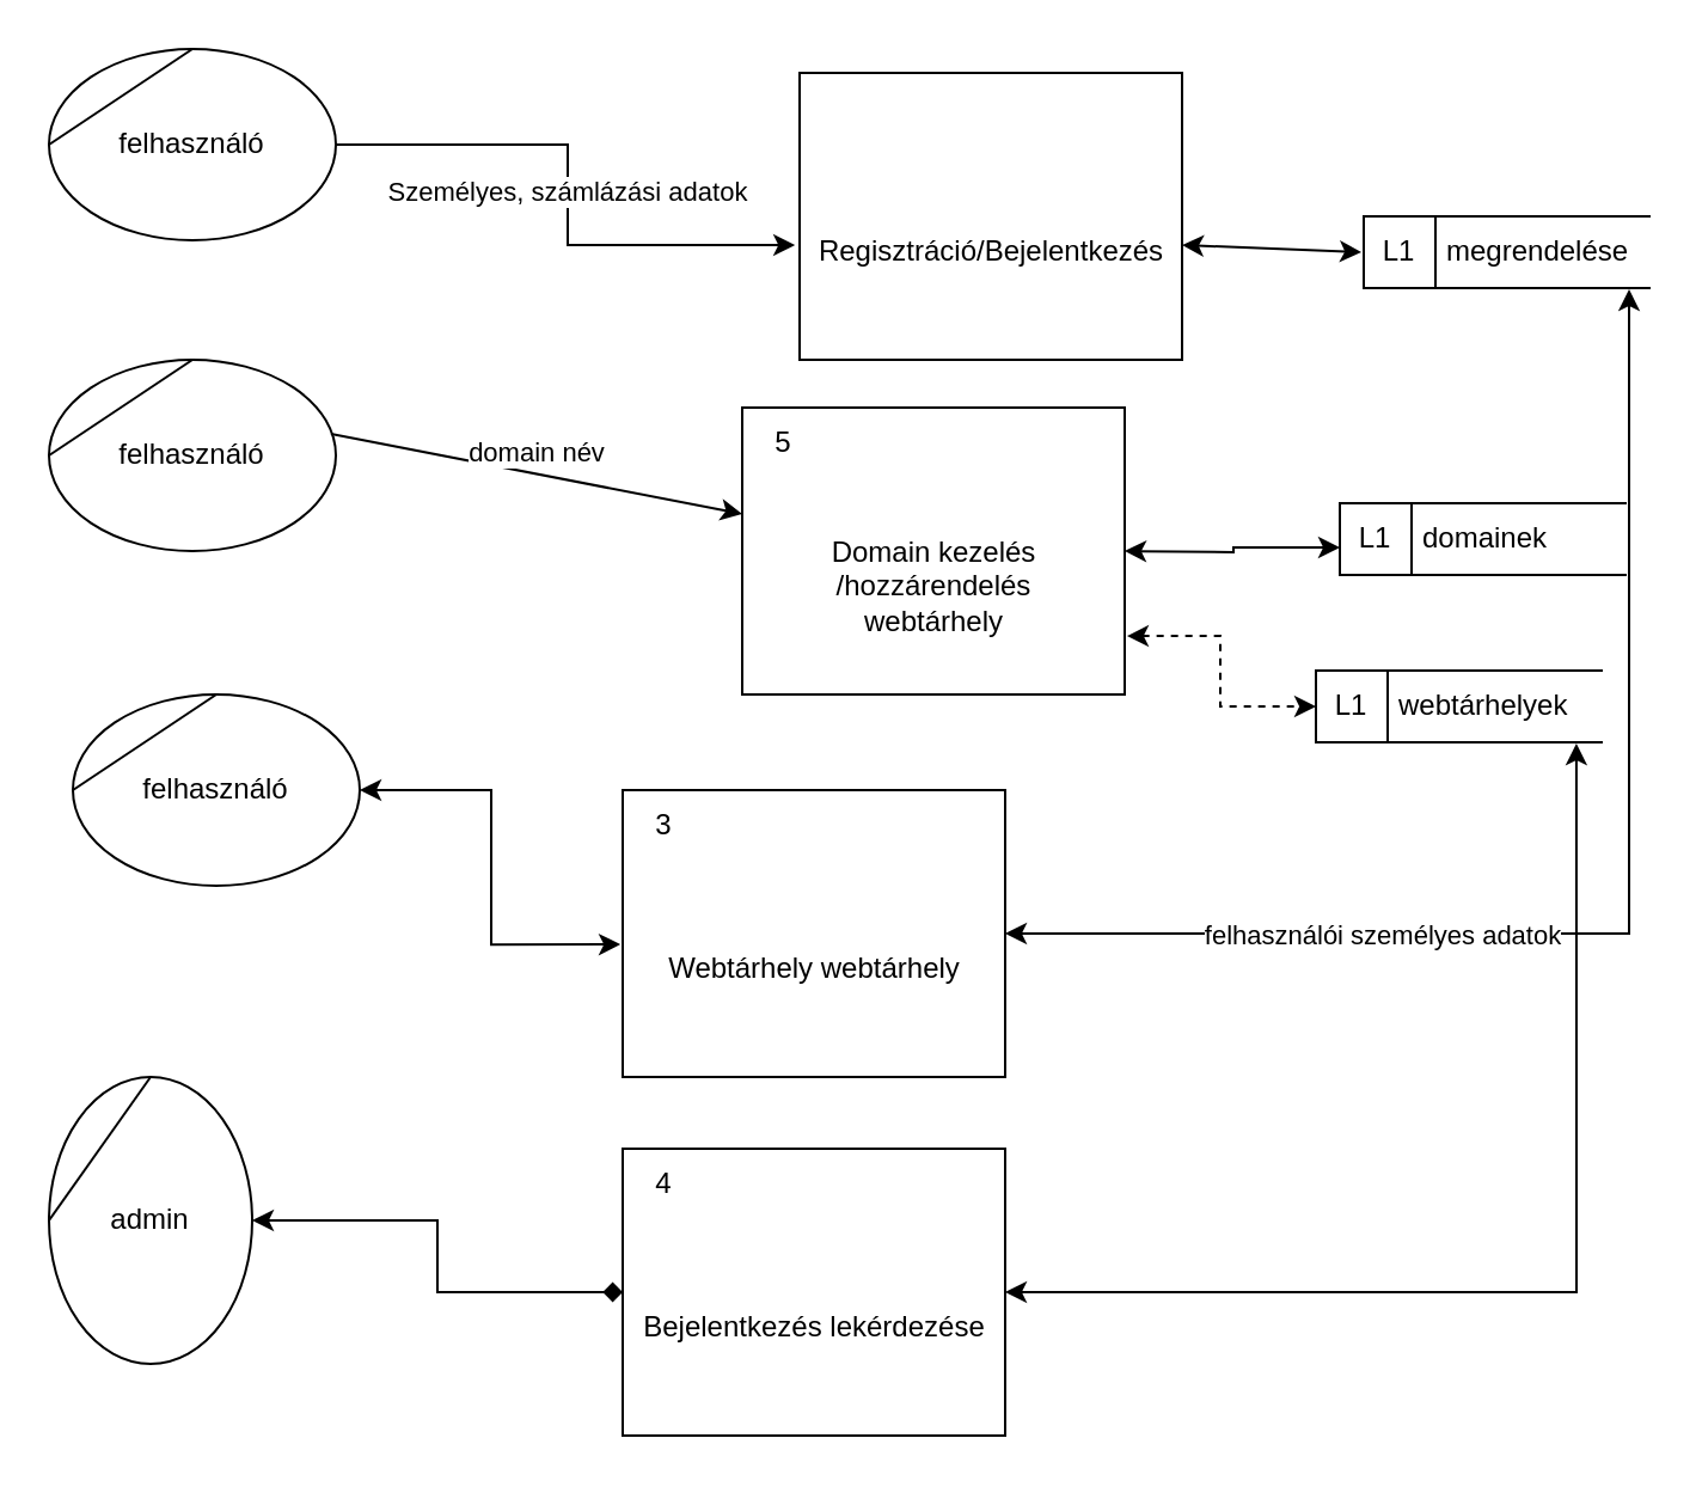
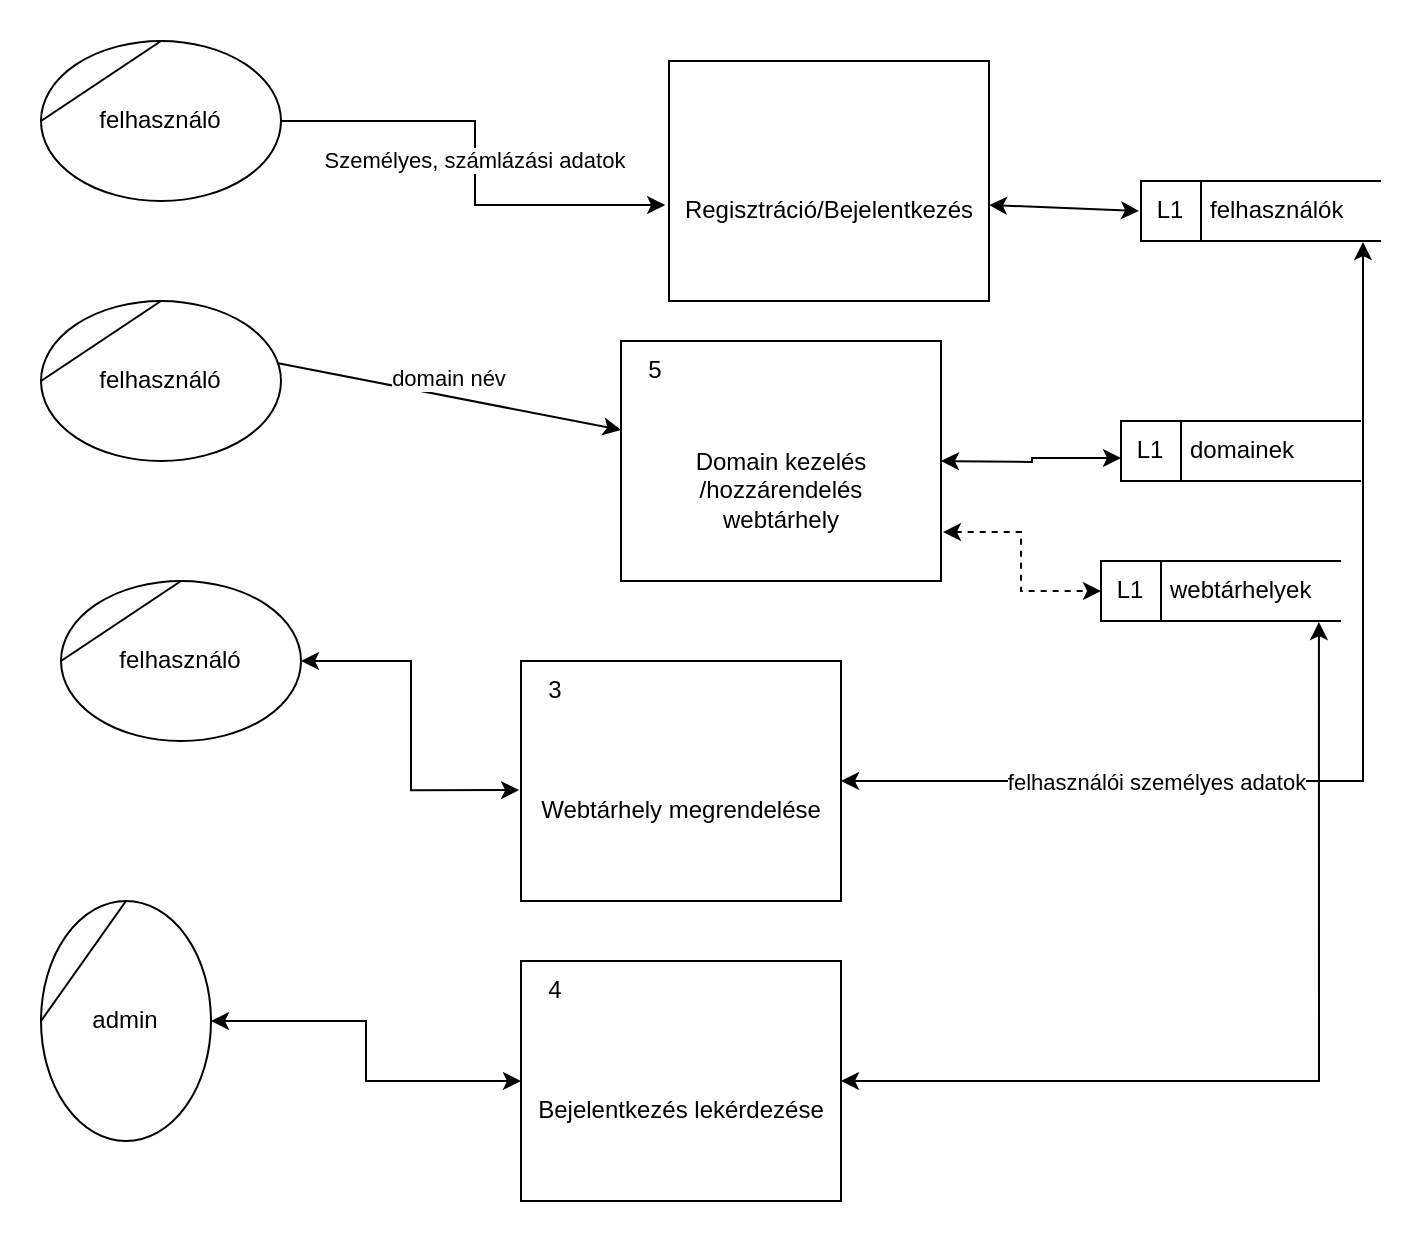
- <mxCell id="6" value="megrendelése" style="html=1;dashed=0;whitespace=wrap;shape=mxgraph.dfd.dataStoreID;align=left;spacingLeft=33;container=1;collapsible=0;autosize=0;" vertex="1" parent="1"><mxGeometry x="570" y="90" width="120" height="30" as="geometry" /></mxCell>
+ <mxCell id="6" value="felhasználók" style="html=1;dashed=0;whitespace=wrap;shape=mxgraph.dfd.dataStoreID;align=left;spacingLeft=33;container=1;collapsible=0;autosize=0;" vertex="1" parent="1"><mxGeometry x="570" y="90" width="120" height="30" as="geometry" /></mxCell>
- <mxCell id="24" value="Webtárhely webtárhely" style="html=1;dashed=0;whitespace=wrap;shape=mxgraph.dfd.process;align=center;container=1;collapsible=0;spacingTop=30;" vertex="1" parent="1"><mxGeometry x="260" y="330" width="160" height="120" as="geometry" /></mxCell>
+ <mxCell id="24" value="Webtárhely megrendelése" style="html=1;dashed=0;whitespace=wrap;shape=mxgraph.dfd.process;align=center;container=1;collapsible=0;spacingTop=30;" vertex="1" parent="1"><mxGeometry x="260" y="330" width="160" height="120" as="geometry" /></mxCell>
- <mxCell id="27" style="edgeStyle=orthogonalEdgeStyle;rounded=0;orthogonalLoop=1;jettySize=auto;html=1;startArrow=classic;startFill=1;endArrow=diamond;" edge="1" parent="1" source="28" target="30"><mxGeometry relative="1" as="geometry" /></mxCell>
+ <mxCell id="27" style="edgeStyle=orthogonalEdgeStyle;rounded=0;orthogonalLoop=1;jettySize=auto;html=1;startArrow=classic;startFill=1;" edge="1" parent="1" source="28" target="30"><mxGeometry relative="1" as="geometry" /></mxCell>
